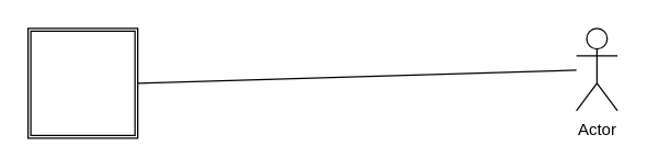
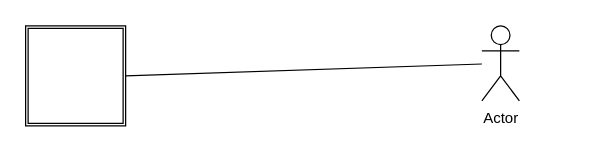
- <mxCell id="3" value="Actor" style="shape=umlActor;verticalLabelPosition=bottom;verticalAlign=top;html=1;outlineConnect=0;" vertex="1" parent="1"><mxGeometry x="420" y="20" width="30" height="60" as="geometry" /></mxCell>
+ <mxCell id="3" value="Actor" style="shape=umlActor;verticalLabelPosition=bottom;verticalAlign=top;html=1;outlineConnect=0;" vertex="1" parent="1"><mxGeometry x="385" y="20" width="30" height="60" as="geometry" /></mxCell>
